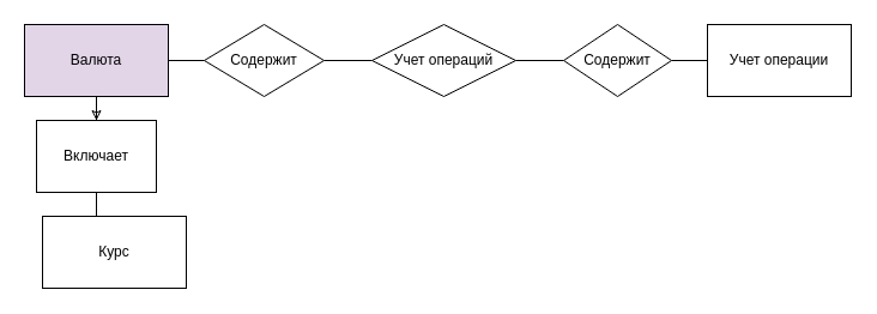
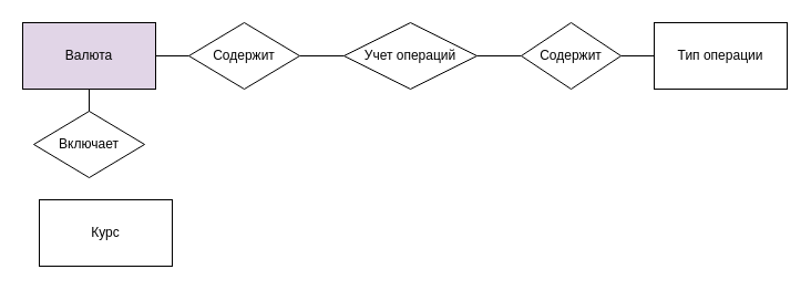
- <mxCell id="11" value="Учет операции" style="rounded=0;whiteSpace=wrap;html=1;" vertex="1" parent="1"><mxGeometry x="590" y="20" width="120" height="60" as="geometry" /></mxCell>
+ <mxCell id="11" value="Тип операции" style="rounded=0;whiteSpace=wrap;html=1;" vertex="1" parent="1"><mxGeometry x="590" y="20" width="120" height="60" as="geometry" /></mxCell>
- <mxCell id="9" style="edgeStyle=orthogonalEdgeStyle;rounded=0;orthogonalLoop=1;jettySize=auto;html=1;entryX=0.5;entryY=0;entryDx=0;entryDy=0;endArrow=classic;endFill=0;" edge="1" parent="1" source="10" target="13"><mxGeometry relative="1" as="geometry" /></mxCell>
+ <mxCell id="9" style="edgeStyle=orthogonalEdgeStyle;rounded=0;orthogonalLoop=1;jettySize=auto;html=1;entryX=0.5;entryY=0;entryDx=0;entryDy=0;endArrow=none;endFill=0;" edge="1" parent="1" source="10" target="13"><mxGeometry relative="1" as="geometry" /></mxCell>
- <mxCell id="13" value="Включает" style="whiteSpace=wrap;html=1;rounded=0;" vertex="1" parent="1"><mxGeometry x="30" y="100" width="100" height="60" as="geometry" /></mxCell>
+ <mxCell id="13" value="Включает" style="rhombus;whiteSpace=wrap;html=1;" vertex="1" parent="1"><mxGeometry x="30" y="100" width="100" height="60" as="geometry" /></mxCell>
- <mxCell id="12" style="edgeStyle=orthogonalEdgeStyle;rounded=0;orthogonalLoop=1;jettySize=auto;html=1;endArrow=none;endFill=0;" edge="1" parent="1" source="13" target="14"><mxGeometry relative="1" as="geometry" /></mxCell>
